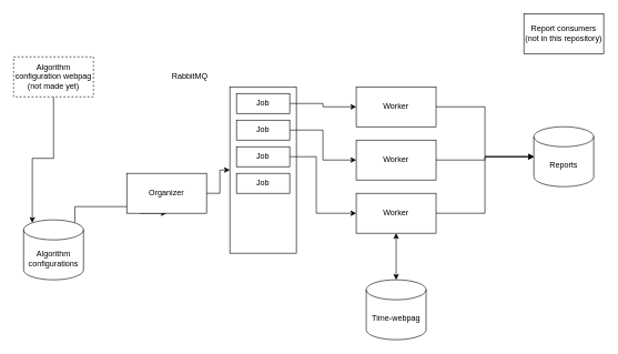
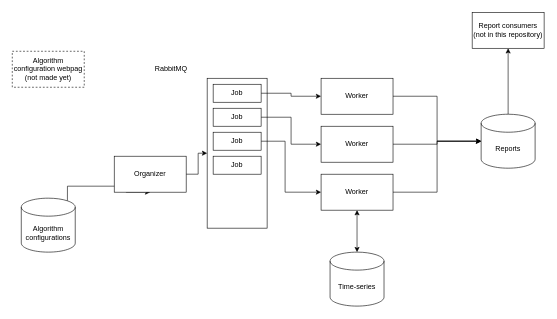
+ <mxCell id="22" style="edgeStyle=orthogonalEdgeStyle;rounded=0;orthogonalLoop=1;jettySize=auto;html=1;exitX=0.5;exitY=0;exitDx=0;exitDy=0;exitPerimeter=0;entryX=0.5;entryY=1;entryDx=0;entryDy=0;" edge="1" parent="1" source="23" target="24"><mxGeometry relative="1" as="geometry" /></mxCell>
- <mxCell id="26" style="edgeStyle=orthogonalEdgeStyle;rounded=0;orthogonalLoop=1;jettySize=auto;html=1;exitX=0.5;exitY=1;exitDx=0;exitDy=0;entryX=0.145;entryY=0;entryDx=0;entryDy=4.35;entryPerimeter=0;startArrow=none;startFill=0;" edge="1" parent="1" source="27" target="3"><mxGeometry relative="1" as="geometry" /></mxCell>
- <mxCell id="25" value="Time-webpag" style="shape=cylinder3;whiteSpace=wrap;html=1;boundedLbl=1;backgroundOutline=1;size=15;" vertex="1" parent="1"><mxGeometry x="550" y="420" width="90" height="90" as="geometry" /></mxCell>
+ <mxCell id="25" value="Time-series" style="shape=cylinder3;whiteSpace=wrap;html=1;boundedLbl=1;backgroundOutline=1;size=15;" vertex="1" parent="1"><mxGeometry x="550" y="420" width="90" height="90" as="geometry" /></mxCell>
